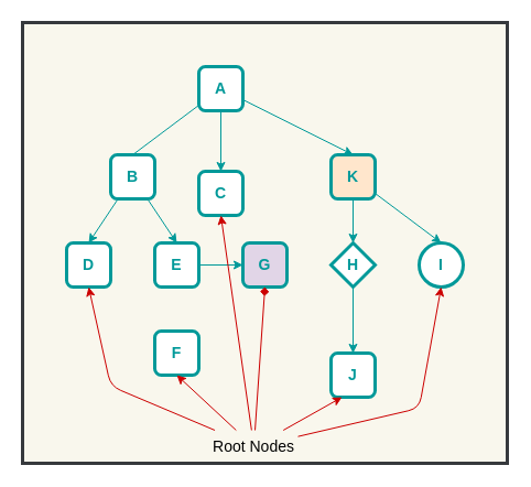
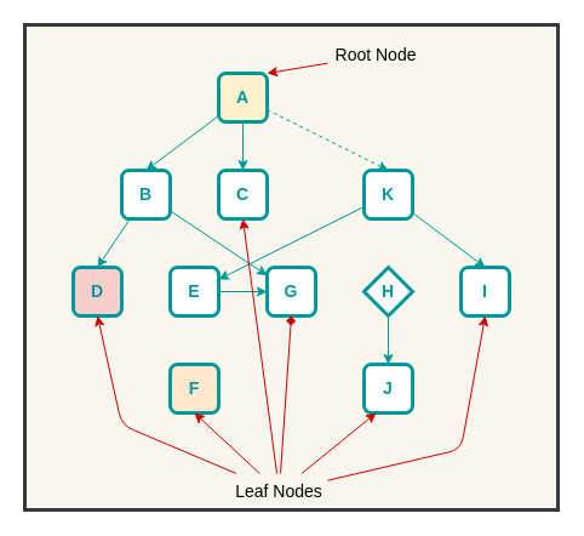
+ <mxCell id="24" value="Root Node" style="text;html=1;strokeColor=none;fillColor=none;align=center;verticalAlign=middle;whiteSpace=wrap;rounded=0;labelBackgroundColor=none;fontSize=14;fontColor=#000000;labelBorderColor=none;" parent="1" vertex="1"><mxGeometry x="270" y="30" width="80" height="30" as="geometry" /></mxCell>
+ <mxCell id="23" style="edgeStyle=none;html=1;entryX=1;entryY=0;entryDx=0;entryDy=0;fontSize=14;fontColor=#CC0000;strokeColor=#CC0000;shadow=0;sketch=0;labelBorderColor=none;" parent="1" source="24" target="6" edge="1"><mxGeometry relative="1" as="geometry" /></mxCell>
- <mxCell id="6" value="&lt;b&gt;&lt;font color=&quot;#009999&quot; style=&quot;font-size: 14px&quot;&gt;A&lt;/font&gt;&lt;/b&gt;" style="rounded=1;whiteSpace=wrap;html=1;fillColor=#FFFFFF;shadow=0;sketch=0;labelBorderColor=none;strokeWidth=3;strokeColor=#009999;" parent="1" vertex="1"><mxGeometry x="180" y="60" width="40" height="40" as="geometry" /></mxCell>
+ <mxCell id="6" value="&lt;b&gt;&lt;font color=&quot;#009999&quot; style=&quot;font-size: 14px&quot;&gt;A&lt;/font&gt;&lt;/b&gt;" style="rounded=1;whiteSpace=wrap;html=1;fillColor=#fff2cc;shadow=0;sketch=0;labelBorderColor=none;strokeWidth=3;strokeColor=#009999;" parent="1" vertex="1"><mxGeometry x="180" y="60" width="40" height="40" as="geometry" /></mxCell>
- <mxCell id="5" style="edgeStyle=none;html=1;entryX=0.5;entryY=0;entryDx=0;entryDy=0;fontSize=14;fontColor=#009999;strokeColor=#009999;shadow=0;sketch=0;labelBorderColor=none;" parent="1" source="6" target="13" edge="1"><mxGeometry relative="1" as="geometry" /></mxCell>
+ <mxCell id="5" style="edgeStyle=none;html=1;entryX=0.5;entryY=0;entryDx=0;entryDy=0;fontSize=14;fontColor=#009999;strokeColor=#009999;shadow=0;sketch=0;labelBorderColor=none;dashed=1;" parent="1" source="6" target="13" edge="1"><mxGeometry relative="1" as="geometry" /></mxCell>
- <mxCell id="3" style="edgeStyle=none;html=1;entryX=0.5;entryY=0;entryDx=0;entryDy=0;fontSize=14;fontColor=#009999;strokeColor=#009999;shadow=0;sketch=0;labelBorderColor=none;endArrow=none;" parent="1" source="6" target="9" edge="1"><mxGeometry relative="1" as="geometry" /></mxCell>
+ <mxCell id="3" style="edgeStyle=none;html=1;entryX=0.5;entryY=0;entryDx=0;entryDy=0;fontSize=14;fontColor=#009999;strokeColor=#009999;shadow=0;sketch=0;labelBorderColor=none;" parent="1" source="6" target="9" edge="1"><mxGeometry relative="1" as="geometry" /></mxCell>
- <mxCell id="13" value="&lt;b&gt;&lt;font color=&quot;#009999&quot; style=&quot;font-size: 14px&quot;&gt;K&lt;/font&gt;&lt;/b&gt;" style="rounded=1;whiteSpace=wrap;html=1;fillColor=#ffe6cc;shadow=0;sketch=0;labelBorderColor=none;strokeWidth=3;strokeColor=#009999;" parent="1" vertex="1"><mxGeometry x="300" y="140" width="40" height="40" as="geometry" /></mxCell>
+ <mxCell id="13" value="&lt;b&gt;&lt;font color=&quot;#009999&quot; style=&quot;font-size: 14px&quot;&gt;K&lt;/font&gt;&lt;/b&gt;" style="rounded=1;whiteSpace=wrap;html=1;fillColor=#FFFFFF;shadow=0;sketch=0;labelBorderColor=none;strokeWidth=3;strokeColor=#009999;" parent="1" vertex="1"><mxGeometry x="300" y="140" width="40" height="40" as="geometry" /></mxCell>
- <mxCell id="10" value="&lt;b&gt;&lt;font color=&quot;#009999&quot; style=&quot;font-size: 14px&quot;&gt;C&lt;/font&gt;&lt;/b&gt;" style="rounded=1;whiteSpace=wrap;html=1;fillColor=#FFFFFF;shadow=0;sketch=0;labelBorderColor=none;strokeWidth=3;strokeColor=#009999;" parent="1" vertex="1"><mxGeometry x="180" y="155" width="40" height="40" as="geometry" /></mxCell>
+ <mxCell id="10" value="&lt;b&gt;&lt;font color=&quot;#009999&quot; style=&quot;font-size: 14px&quot;&gt;C&lt;/font&gt;&lt;/b&gt;" style="rounded=1;whiteSpace=wrap;html=1;fillColor=#FFFFFF;shadow=0;sketch=0;labelBorderColor=none;strokeWidth=3;strokeColor=#009999;" parent="1" vertex="1"><mxGeometry x="180" y="140" width="40" height="40" as="geometry" /></mxCell>
- <mxCell id="8" style="edgeStyle=none;html=1;entryX=0.5;entryY=0;entryDx=0;entryDy=0;fontSize=14;fontColor=#009999;strokeColor=#009999;shadow=0;sketch=0;labelBorderColor=none;" parent="1" source="9" target="16" edge="1"><mxGeometry relative="1" as="geometry" /></mxCell>
+ <mxCell id="8" style="edgeStyle=none;html=1;fontSize=14;fontColor=#009999;strokeColor=#009999;shadow=0;sketch=0;labelBorderColor=none;" parent="1" source="9" target="18" edge="1"><mxGeometry relative="1" as="geometry" /></mxCell>
- <mxCell id="11" style="edgeStyle=none;html=1;entryX=0.5;entryY=0;entryDx=0;entryDy=0;fontSize=14;fontColor=#009999;strokeColor=#009999;shadow=0;sketch=0;labelBorderColor=none;" parent="1" source="13" target="20" edge="1"><mxGeometry relative="1" as="geometry" /></mxCell>
+ <mxCell id="11" style="edgeStyle=none;html=1;fontSize=14;fontColor=#009999;strokeColor=#009999;shadow=0;sketch=0;labelBorderColor=none;" parent="1" source="13" target="16" edge="1"><mxGeometry relative="1" as="geometry" /></mxCell>
- <mxCell id="14" value="&lt;b&gt;&lt;font color=&quot;#009999&quot; style=&quot;font-size: 14px&quot;&gt;D&lt;/font&gt;&lt;/b&gt;" style="rounded=1;whiteSpace=wrap;html=1;fillColor=#FFFFFF;shadow=0;sketch=0;labelBorderColor=none;strokeWidth=3;strokeColor=#009999;" parent="1" vertex="1"><mxGeometry x="60" y="220" width="40" height="40" as="geometry" /></mxCell>
+ <mxCell id="14" value="&lt;b&gt;&lt;font color=&quot;#009999&quot; style=&quot;font-size: 14px&quot;&gt;D&lt;/font&gt;&lt;/b&gt;" style="rounded=1;whiteSpace=wrap;html=1;fillColor=#f8cecc;shadow=0;sketch=0;labelBorderColor=none;strokeWidth=3;strokeColor=#009999;" parent="1" vertex="1"><mxGeometry x="60" y="220" width="40" height="40" as="geometry" /></mxCell>
- <mxCell id="18" value="&lt;b&gt;&lt;font color=&quot;#009999&quot; style=&quot;font-size: 14px&quot;&gt;G&lt;/font&gt;&lt;/b&gt;" style="rounded=1;whiteSpace=wrap;html=1;fillColor=#e1d5e7;shadow=0;sketch=0;labelBorderColor=none;strokeWidth=3;strokeColor=#009999;" parent="1" vertex="1"><mxGeometry x="220" y="220" width="40" height="40" as="geometry" /></mxCell>
+ <mxCell id="18" value="&lt;b&gt;&lt;font color=&quot;#009999&quot; style=&quot;font-size: 14px&quot;&gt;G&lt;/font&gt;&lt;/b&gt;" style="rounded=1;whiteSpace=wrap;html=1;fillColor=#FFFFFF;shadow=0;sketch=0;labelBorderColor=none;strokeWidth=3;strokeColor=#009999;" parent="1" vertex="1"><mxGeometry x="220" y="220" width="40" height="40" as="geometry" /></mxCell>
- <mxCell id="21" value="&lt;b&gt;&lt;font color=&quot;#009999&quot; style=&quot;font-size: 14px&quot;&gt;I&lt;/font&gt;&lt;/b&gt;" style="ellipse;whiteSpace=wrap;html=1;fillColor=#FFFFFF;shadow=0;sketch=0;labelBorderColor=none;strokeWidth=3;strokeColor=#009999;" parent="1" vertex="1"><mxGeometry x="380" y="220" width="40" height="40" as="geometry" /></mxCell>
+ <mxCell id="21" value="&lt;b&gt;&lt;font color=&quot;#009999&quot; style=&quot;font-size: 14px&quot;&gt;I&lt;/font&gt;&lt;/b&gt;" style="rounded=1;whiteSpace=wrap;html=1;fillColor=#FFFFFF;shadow=0;sketch=0;labelBorderColor=none;strokeWidth=3;strokeColor=#009999;" parent="1" vertex="1"><mxGeometry x="380" y="220" width="40" height="40" as="geometry" /></mxCell>
- <mxCell id="17" value="&lt;b&gt;&lt;font color=&quot;#009999&quot; style=&quot;font-size: 14px&quot;&gt;F&lt;/font&gt;&lt;/b&gt;" style="rounded=1;whiteSpace=wrap;html=1;fillColor=#FFFFFF;shadow=0;sketch=0;labelBorderColor=none;strokeWidth=3;strokeColor=#009999;" parent="1" vertex="1"><mxGeometry x="140" y="300" width="40" height="40" as="geometry" /></mxCell>
+ <mxCell id="17" value="&lt;b&gt;&lt;font color=&quot;#009999&quot; style=&quot;font-size: 14px&quot;&gt;F&lt;/font&gt;&lt;/b&gt;" style="rounded=1;whiteSpace=wrap;html=1;fillColor=#ffe6cc;shadow=0;sketch=0;labelBorderColor=none;strokeWidth=3;strokeColor=#009999;" parent="1" vertex="1"><mxGeometry x="140" y="300" width="40" height="40" as="geometry" /></mxCell>
- <mxCell id="22" value="&lt;b&gt;&lt;font color=&quot;#009999&quot; style=&quot;font-size: 14px&quot;&gt;J&lt;/font&gt;&lt;/b&gt;" style="rounded=1;whiteSpace=wrap;html=1;fillColor=#FFFFFF;shadow=0;sketch=0;labelBorderColor=none;strokeWidth=3;strokeColor=#009999;" parent="1" vertex="1"><mxGeometry x="300" y="320" width="40" height="40" as="geometry" /></mxCell>
+ <mxCell id="22" value="&lt;b&gt;&lt;font color=&quot;#009999&quot; style=&quot;font-size: 14px&quot;&gt;J&lt;/font&gt;&lt;/b&gt;" style="rounded=1;whiteSpace=wrap;html=1;fillColor=#FFFFFF;shadow=0;sketch=0;labelBorderColor=none;strokeWidth=3;strokeColor=#009999;" parent="1" vertex="1"><mxGeometry x="300" y="300" width="40" height="40" as="geometry" /></mxCell>
- <mxCell id="31" value="Root Nodes" style="text;html=1;strokeColor=none;fillColor=none;align=center;verticalAlign=middle;whiteSpace=wrap;rounded=0;labelBackgroundColor=none;fontSize=14;fontColor=#000000;labelBorderColor=none;" parent="1" vertex="1"><mxGeometry x="190" y="390" width="80" height="30" as="geometry" /></mxCell>
+ <mxCell id="31" value="Leaf Nodes" style="text;html=1;strokeColor=none;fillColor=none;align=center;verticalAlign=middle;whiteSpace=wrap;rounded=0;labelBackgroundColor=none;fontSize=14;fontColor=#000000;labelBorderColor=none;" parent="1" vertex="1"><mxGeometry x="190" y="390" width="80" height="30" as="geometry" /></mxCell>
